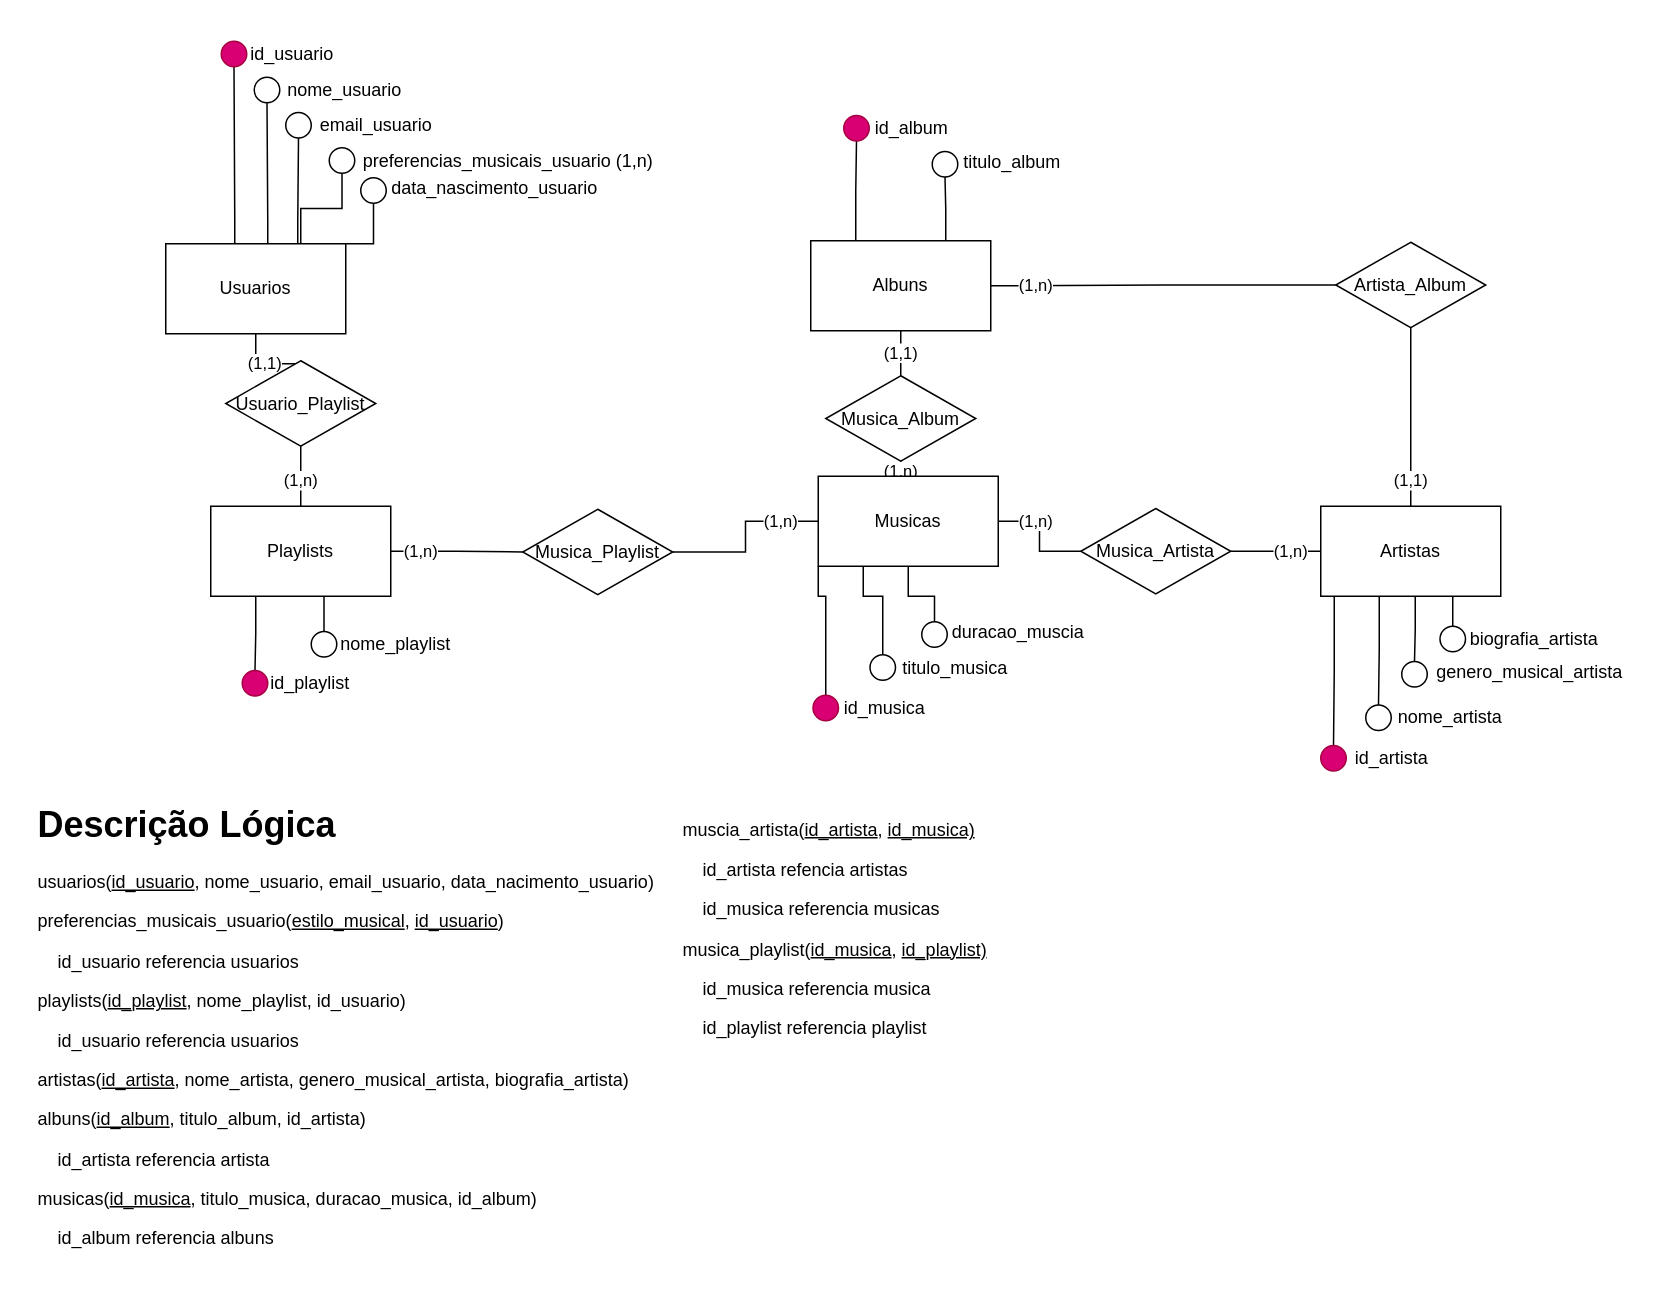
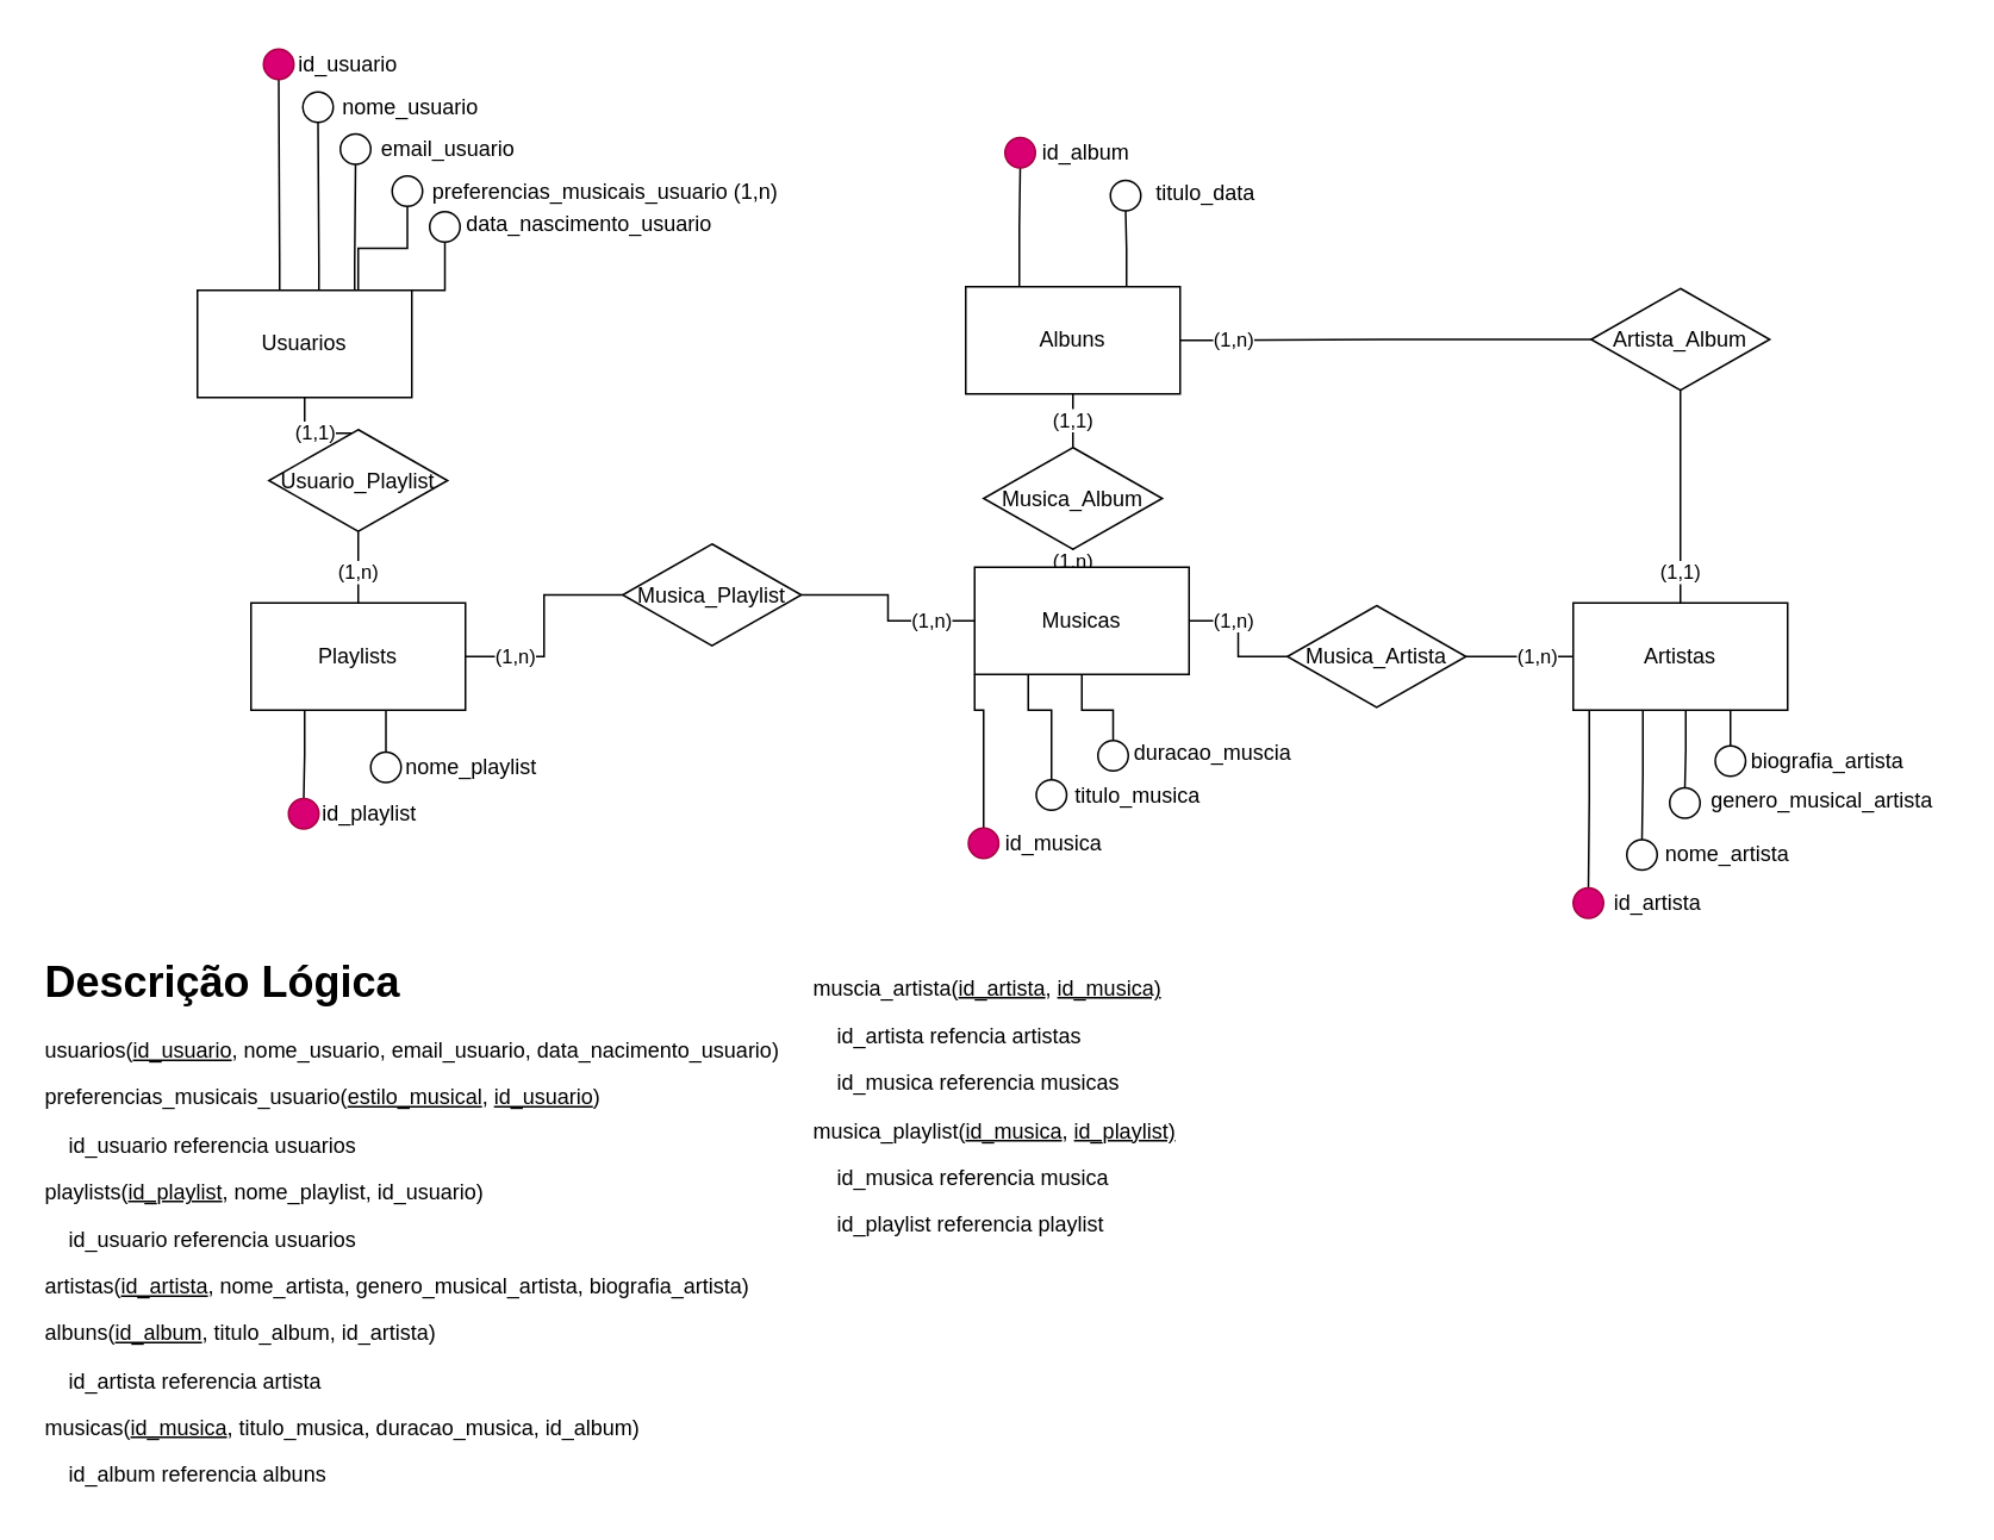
- <mxCell id="49" value="titulo_album" style="text;html=1;align=center;verticalAlign=middle;resizable=0;points=[];autosize=1;strokeColor=none;fillColor=none;" vertex="1" parent="1"><mxGeometry x="629" y="93" width="90" height="30" as="geometry" /></mxCell>
+ <mxCell id="49" value="titulo_data" style="text;html=1;align=center;verticalAlign=middle;resizable=0;points=[];autosize=1;strokeColor=none;fillColor=none;" vertex="1" parent="1"><mxGeometry x="629" y="93" width="90" height="30" as="geometry" /></mxCell>
- <mxCell id="64" value="Musica_Playlist" style="rhombus;whiteSpace=wrap;html=1;" vertex="1" parent="1"><mxGeometry x="348" y="339" width="100" height="57" as="geometry" /></mxCell>
+ <mxCell id="64" value="Musica_Playlist" style="rhombus;whiteSpace=wrap;html=1;" vertex="1" parent="1"><mxGeometry x="348" y="304" width="100" height="57" as="geometry" /></mxCell>
